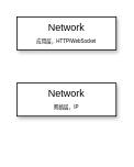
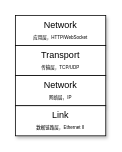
+ <mxCell id="3" value="Transport&lt;br&gt;&lt;span style=&quot;font-size: 6px;&quot;&gt;传输层，TCP/UDP&lt;/span&gt;" style="rounded=0;whiteSpace=wrap;html=1;gradientColor=none;glass=0;shadow=1;" parent="1" vertex="1"><mxGeometry x="20" y="60" width="120" height="40" as="geometry" /></mxCell>
+ <mxCell id="5" value="Link&lt;br&gt;&lt;span style=&quot;font-size: 6px;&quot;&gt;数据链路层，Ethernet II&lt;/span&gt;" style="rounded=0;whiteSpace=wrap;html=1;gradientColor=none;glass=0;shadow=1;" parent="1" vertex="1"><mxGeometry x="20" y="140" width="120" height="40" as="geometry" /></mxCell>
